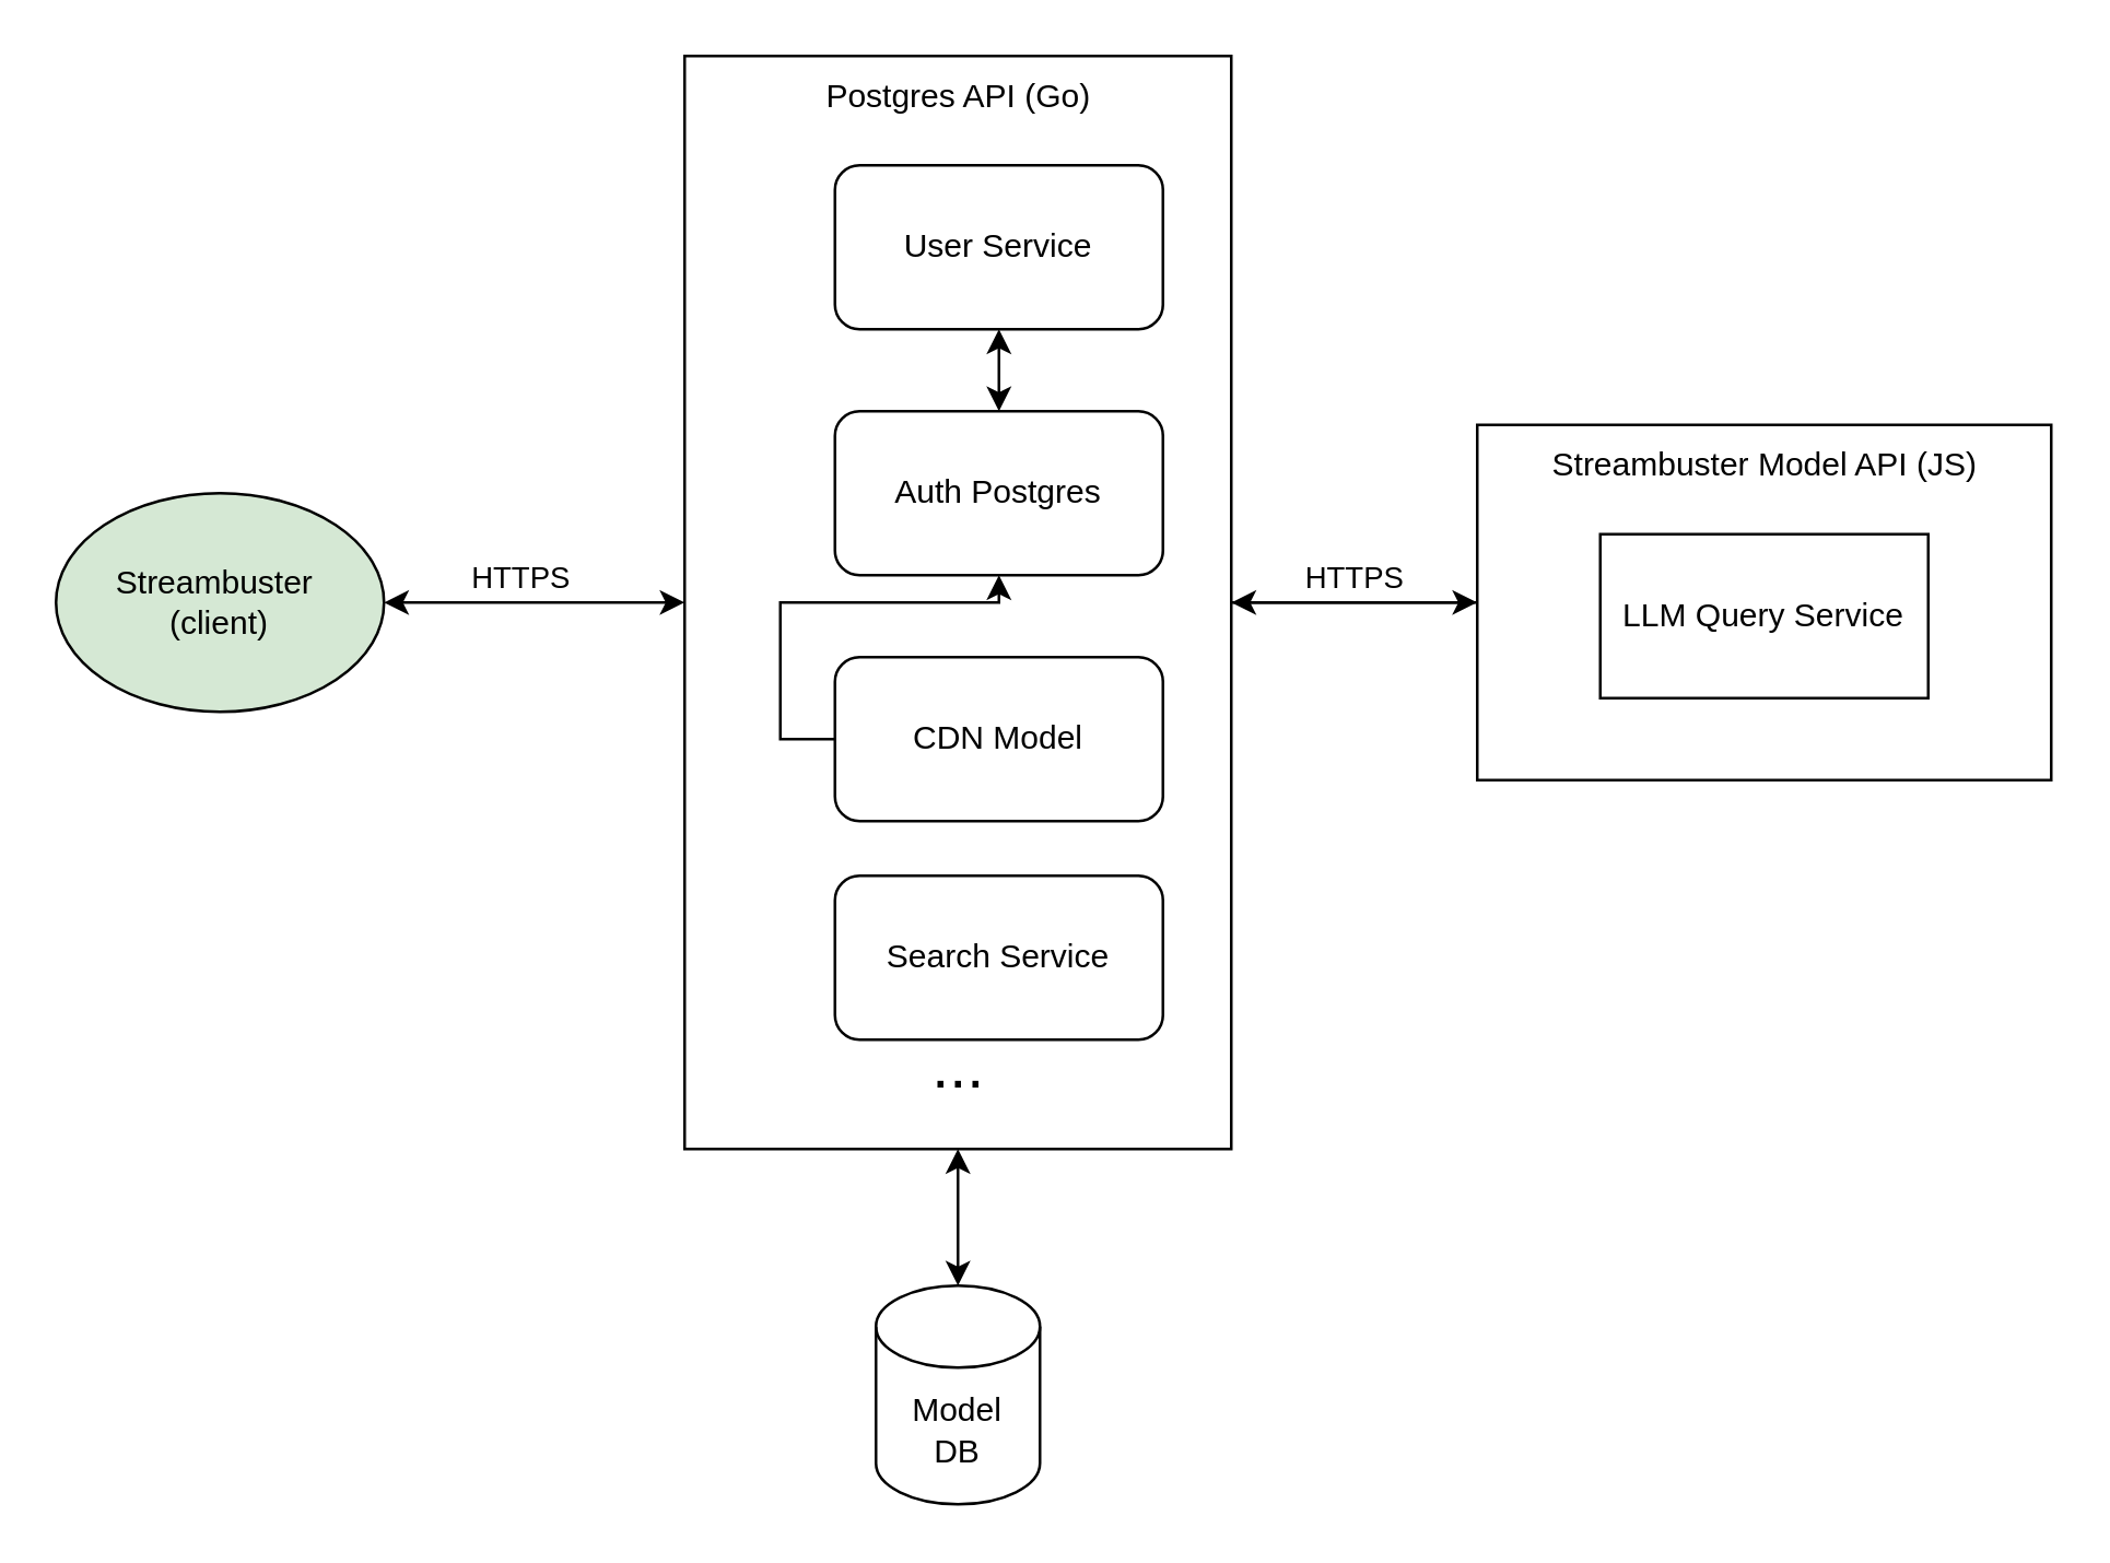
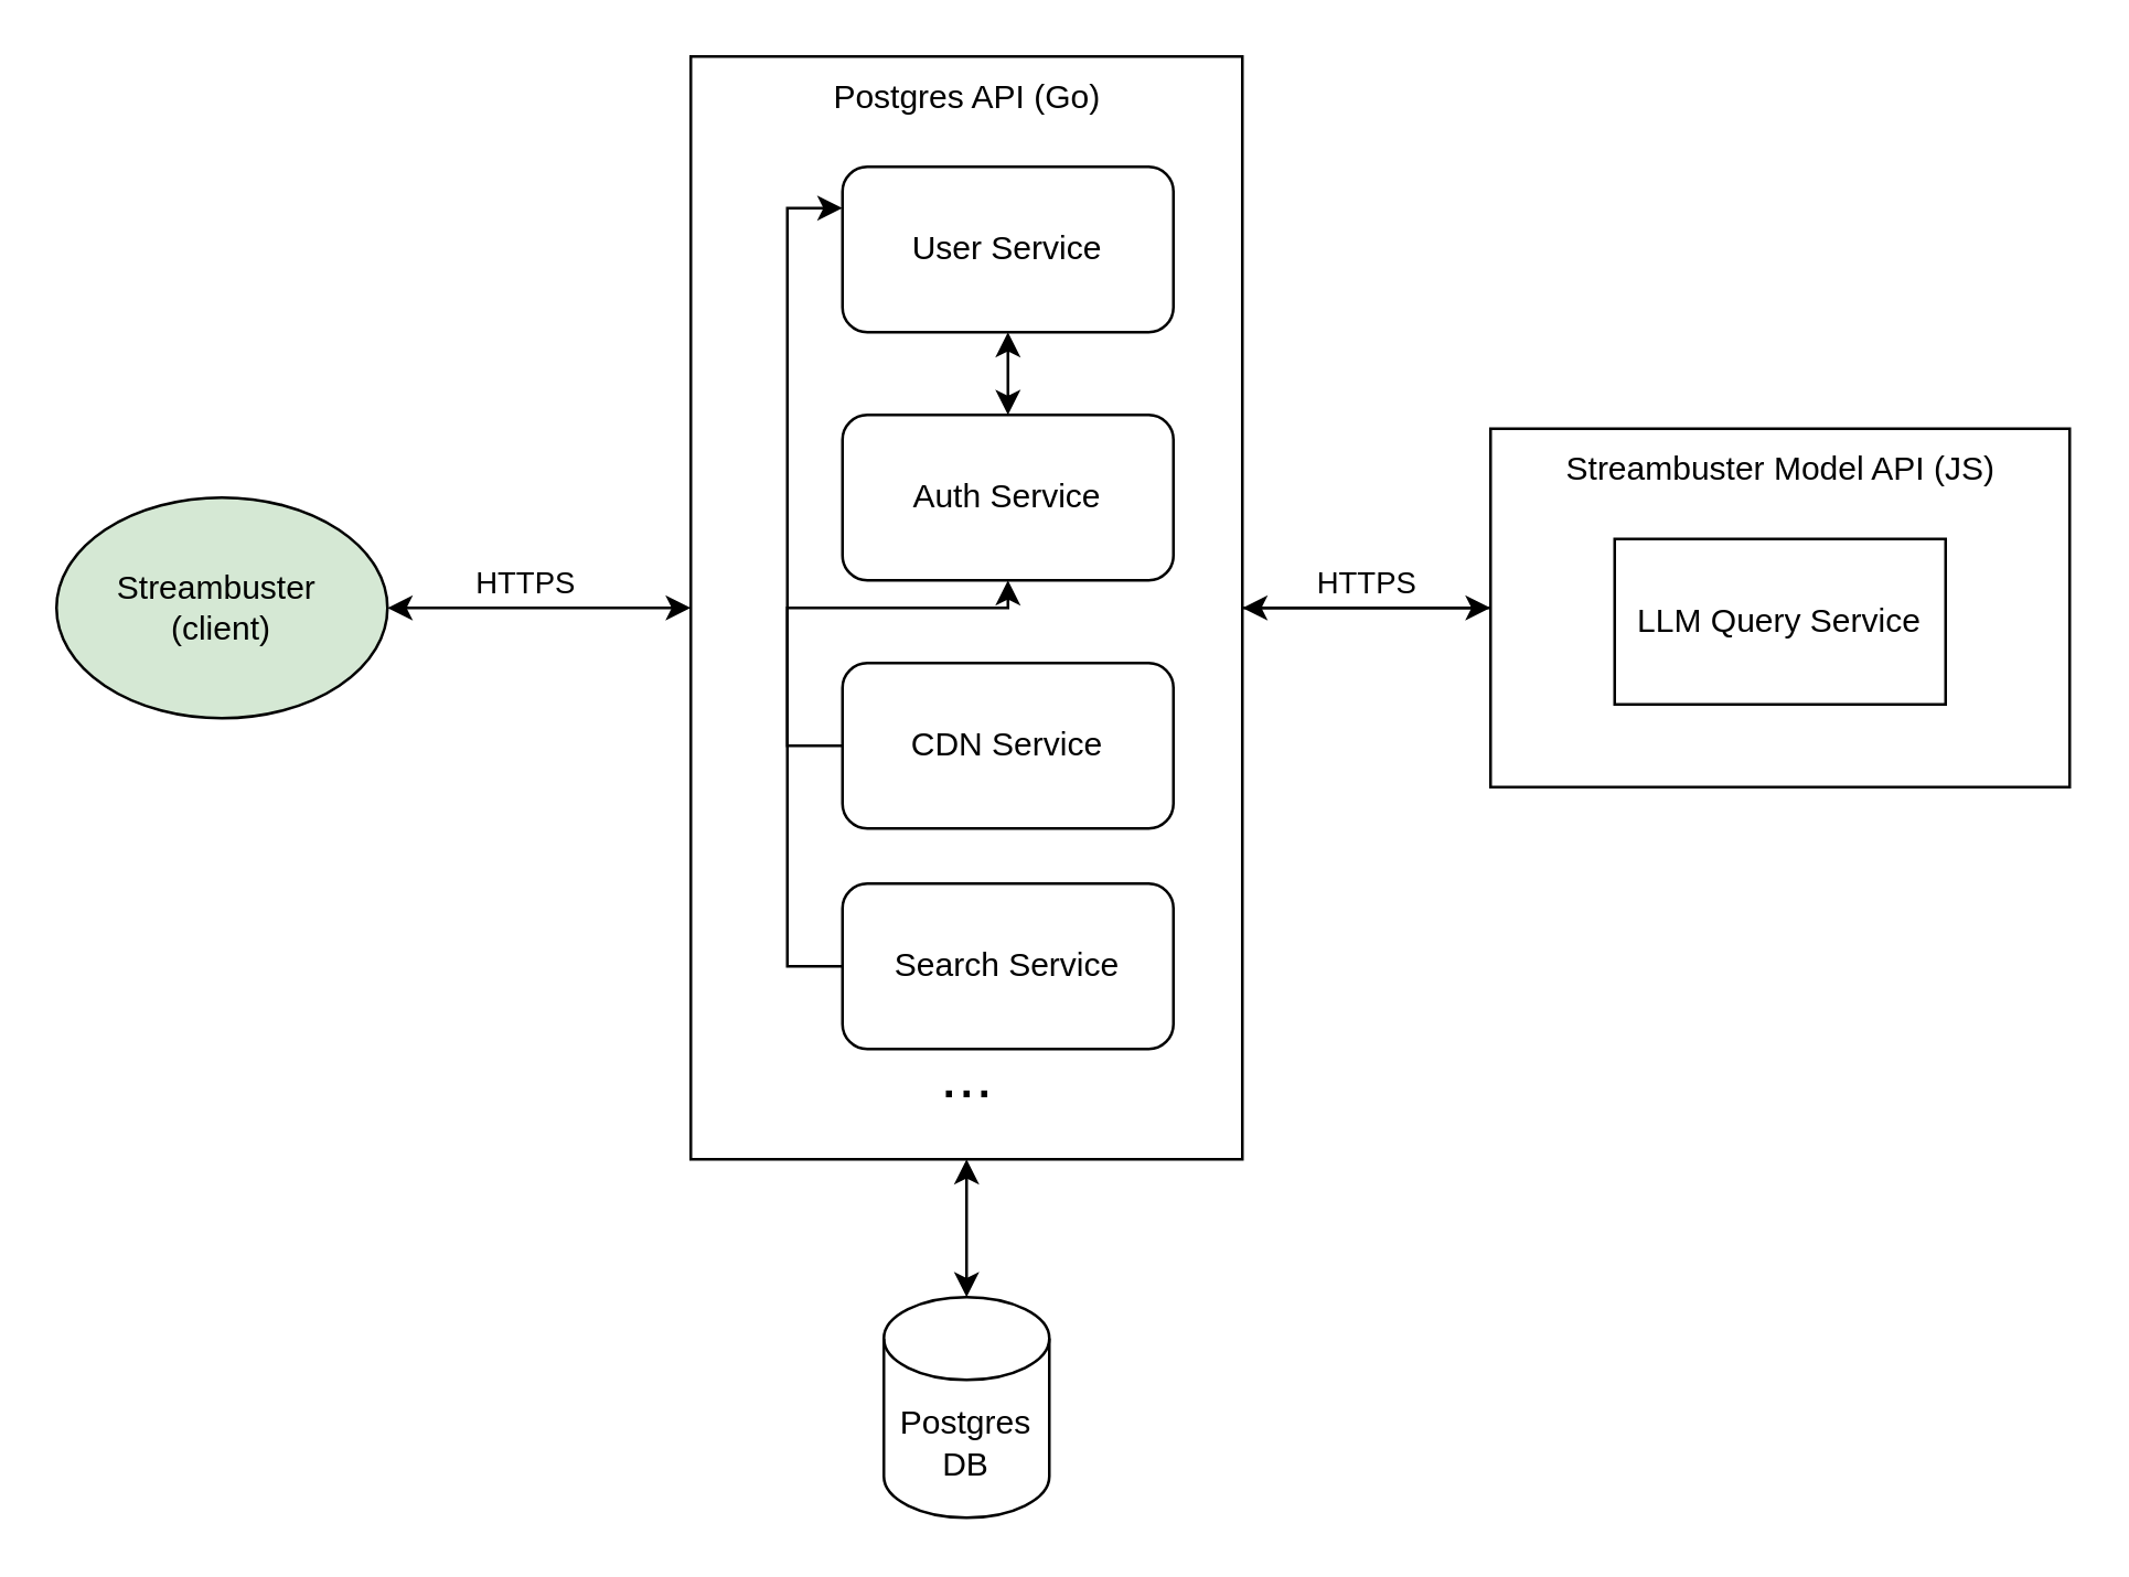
+ <mxCell id="10" style="edgeStyle=orthogonalEdgeStyle;rounded=0;orthogonalLoop=1;jettySize=auto;html=1;exitX=0;exitY=0.5;exitDx=0;exitDy=0;entryX=0;entryY=0.25;entryDx=0;entryDy=0;" edge="1" parent="1" source="11" target="6"><mxGeometry relative="1" as="geometry" /></mxCell>
- <mxCell id="9" value="Auth Postgres" style="rounded=1;whiteSpace=wrap;html=1;" vertex="1" parent="1"><mxGeometry x="305" y="150" width="120" height="60" as="geometry" /></mxCell>
+ <mxCell id="9" value="Auth Service" style="rounded=1;whiteSpace=wrap;html=1;" vertex="1" parent="1"><mxGeometry x="305" y="150" width="120" height="60" as="geometry" /></mxCell>
- <mxCell id="8" value="CDN Model" style="rounded=1;whiteSpace=wrap;html=1;" vertex="1" parent="1"><mxGeometry x="305" y="240" width="120" height="60" as="geometry" /></mxCell>
+ <mxCell id="8" value="CDN Service" style="rounded=1;whiteSpace=wrap;html=1;" vertex="1" parent="1"><mxGeometry x="305" y="240" width="120" height="60" as="geometry" /></mxCell>
- <mxCell id="19" value="Model&lt;div&gt;DB&lt;/div&gt;" style="shape=cylinder3;whiteSpace=wrap;html=1;boundedLbl=1;backgroundOutline=1;size=15;" vertex="1" parent="1"><mxGeometry x="320" y="470" width="60" height="80" as="geometry" /></mxCell>
+ <mxCell id="19" value="Postgres&lt;div&gt;DB&lt;/div&gt;" style="shape=cylinder3;whiteSpace=wrap;html=1;boundedLbl=1;backgroundOutline=1;size=15;" vertex="1" parent="1"><mxGeometry x="320" y="470" width="60" height="80" as="geometry" /></mxCell>
